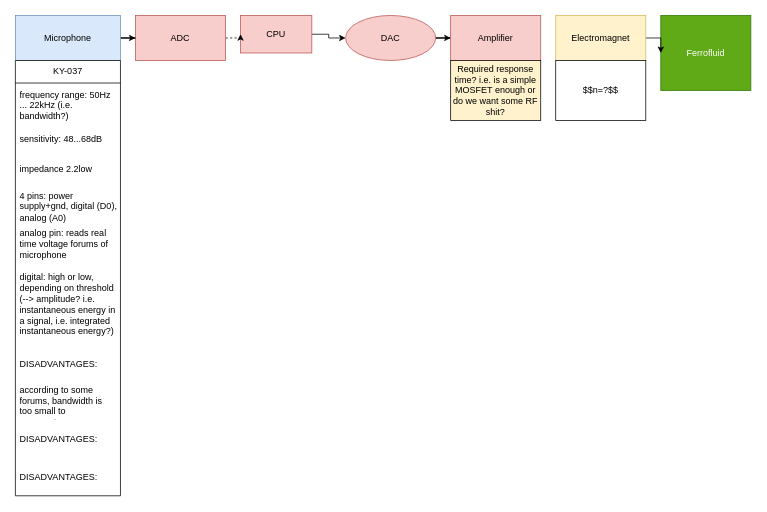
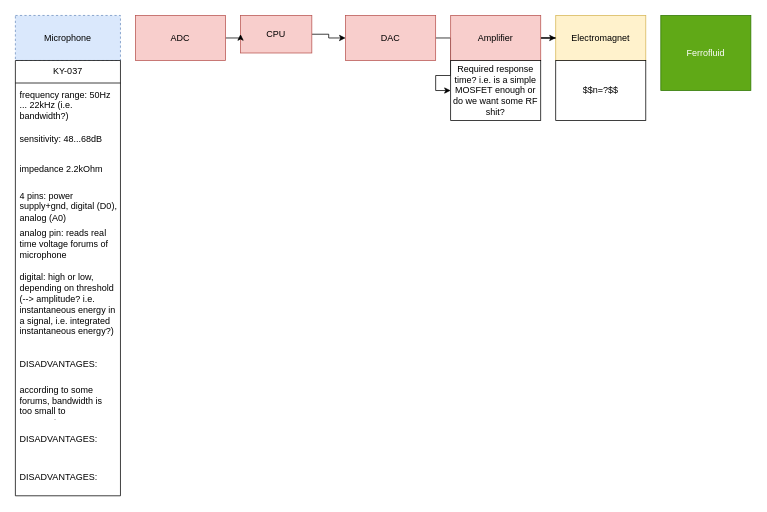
- <mxCell id="16" value="Microphone" style="rounded=0;whiteSpace=wrap;html=1;fillColor=#dae8fc;strokeColor=#6c8ebf;" vertex="1" parent="1"><mxGeometry x="20" y="20" width="140" height="60" as="geometry" /></mxCell>
+ <mxCell id="16" value="Microphone" style="rounded=0;whiteSpace=wrap;html=1;fillColor=#dae8fc;strokeColor=#6c8ebf;dashed=1;" vertex="1" parent="1"><mxGeometry x="20" y="20" width="140" height="60" as="geometry" /></mxCell>
- <mxCell id="15" style="edgeStyle=orthogonalEdgeStyle;rounded=0;orthogonalLoop=1;jettySize=auto;html=1;entryX=0;entryY=0.5;entryDx=0;entryDy=0;" edge="1" parent="1" source="16" target="14"><mxGeometry relative="1" as="geometry" /></mxCell>
- <mxCell id="13" style="edgeStyle=orthogonalEdgeStyle;rounded=0;orthogonalLoop=1;jettySize=auto;html=1;entryX=0;entryY=0.5;entryDx=0;entryDy=0;dashed=1;" edge="1" parent="1" source="14" target="12"><mxGeometry relative="1" as="geometry" /></mxCell>
+ <mxCell id="13" style="edgeStyle=orthogonalEdgeStyle;rounded=0;orthogonalLoop=1;jettySize=auto;html=1;entryX=0;entryY=0.5;entryDx=0;entryDy=0;" edge="1" parent="1" source="14" target="12"><mxGeometry relative="1" as="geometry" /></mxCell>
- <mxCell id="7" value="DAC" style="ellipse;whiteSpace=wrap;html=1;fillColor=#f8cecc;strokeColor=#b85450;" vertex="1" parent="1"><mxGeometry x="460" y="20" width="120" height="60" as="geometry" /></mxCell>
+ <mxCell id="7" value="DAC" style="rounded=0;whiteSpace=wrap;html=1;fillColor=#f8cecc;strokeColor=#b85450;" vertex="1" parent="1"><mxGeometry x="460" y="20" width="120" height="60" as="geometry" /></mxCell>
- <mxCell id="6" style="edgeStyle=orthogonalEdgeStyle;rounded=0;orthogonalLoop=1;jettySize=auto;html=1;entryX=0;entryY=0.5;entryDx=0;entryDy=0;" edge="1" parent="1" source="7" target="9"><mxGeometry relative="1" as="geometry" /></mxCell>
+ <mxCell id="6" style="edgeStyle=orthogonalEdgeStyle;rounded=0;orthogonalLoop=1;jettySize=auto;html=1;" edge="1" parent="1" source="7" target="10"><mxGeometry relative="1" as="geometry" /></mxCell>
+ <mxCell id="8" style="edgeStyle=orthogonalEdgeStyle;rounded=0;orthogonalLoop=1;jettySize=auto;html=1;entryX=0;entryY=0.5;entryDx=0;entryDy=0;" edge="1" parent="1" source="9" target="4"><mxGeometry relative="1" as="geometry" /></mxCell>
- <mxCell id="3" style="edgeStyle=orthogonalEdgeStyle;rounded=0;orthogonalLoop=1;jettySize=auto;html=1;entryX=0;entryY=0.5;entryDx=0;entryDy=0;" edge="1" parent="1" source="4" target="2"><mxGeometry relative="1" as="geometry" /></mxCell>
- <mxCell id="10" value="Required response time? i.e. is a simple MOSFET enough or do we want some RF shit?" style="rounded=0;whiteSpace=wrap;html=1;fillColor=#fff2cc;" vertex="1" parent="1"><mxGeometry x="600" y="80" width="120" height="80" as="geometry" /></mxCell>
+ <mxCell id="10" value="Required response time? i.e. is a simple MOSFET enough or do we want some RF shit?" style="rounded=0;whiteSpace=wrap;html=1;" vertex="1" parent="1"><mxGeometry x="600" y="80" width="120" height="80" as="geometry" /></mxCell>
- <mxCell id="20" value="impedance 2.2low" style="text;strokeColor=none;fillColor=none;align=left;verticalAlign=middle;spacingLeft=4;spacingRight=4;overflow=hidden;points=[[0,0.5],[1,0.5]];portConstraint=eastwest;rotatable=0;whiteSpace=wrap;html=1;" vertex="1" parent="17"><mxGeometry y="120" width="140" height="50" as="geometry" /></mxCell>
+ <mxCell id="20" value="impedance 2.2kOhm" style="text;strokeColor=none;fillColor=none;align=left;verticalAlign=middle;spacingLeft=4;spacingRight=4;overflow=hidden;points=[[0,0.5],[1,0.5]];portConstraint=eastwest;rotatable=0;whiteSpace=wrap;html=1;" vertex="1" parent="17"><mxGeometry y="120" width="140" height="50" as="geometry" /></mxCell>
